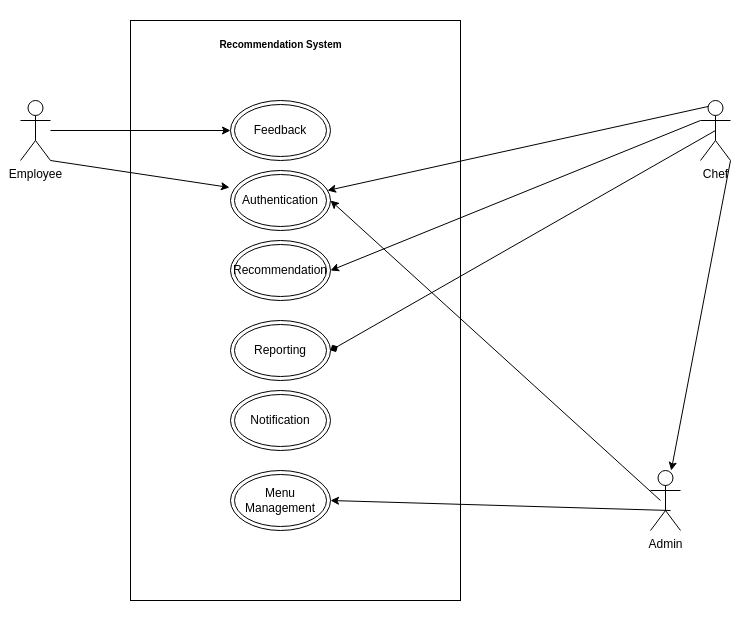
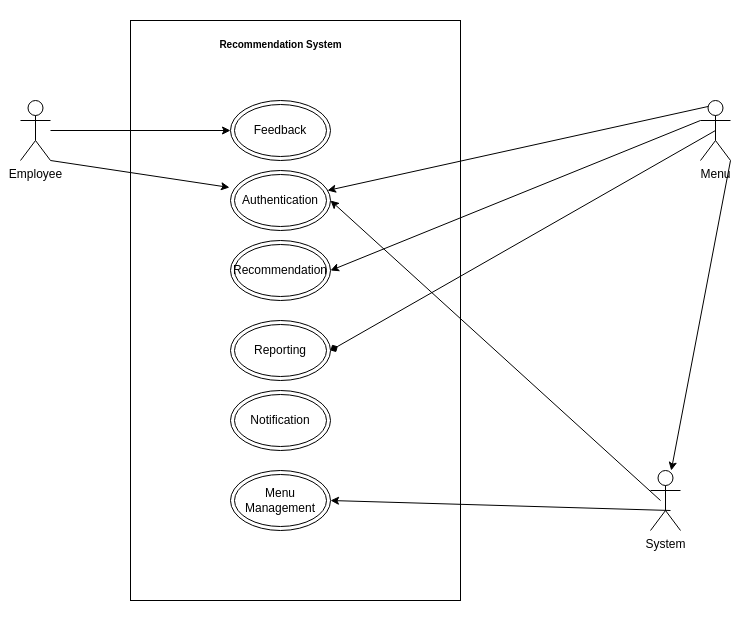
- <mxCell id="4" value="Chef" style="shape=umlActor;verticalLabelPosition=bottom;verticalAlign=top;html=1;" vertex="1" parent="1"><mxGeometry x="700" y="100" width="30" height="60" as="geometry" /></mxCell>
+ <mxCell id="4" value="Menu" style="shape=umlActor;verticalLabelPosition=bottom;verticalAlign=top;html=1;" vertex="1" parent="1"><mxGeometry x="700" y="100" width="30" height="60" as="geometry" /></mxCell>
- <mxCell id="5" value="Admin" style="shape=umlActor;verticalLabelPosition=bottom;verticalAlign=top;html=1;" vertex="1" parent="1"><mxGeometry x="650" y="470" width="30" height="60" as="geometry" /></mxCell>
+ <mxCell id="5" value="System" style="shape=umlActor;verticalLabelPosition=bottom;verticalAlign=top;html=1;" vertex="1" parent="1"><mxGeometry x="650" y="470" width="30" height="60" as="geometry" /></mxCell>
